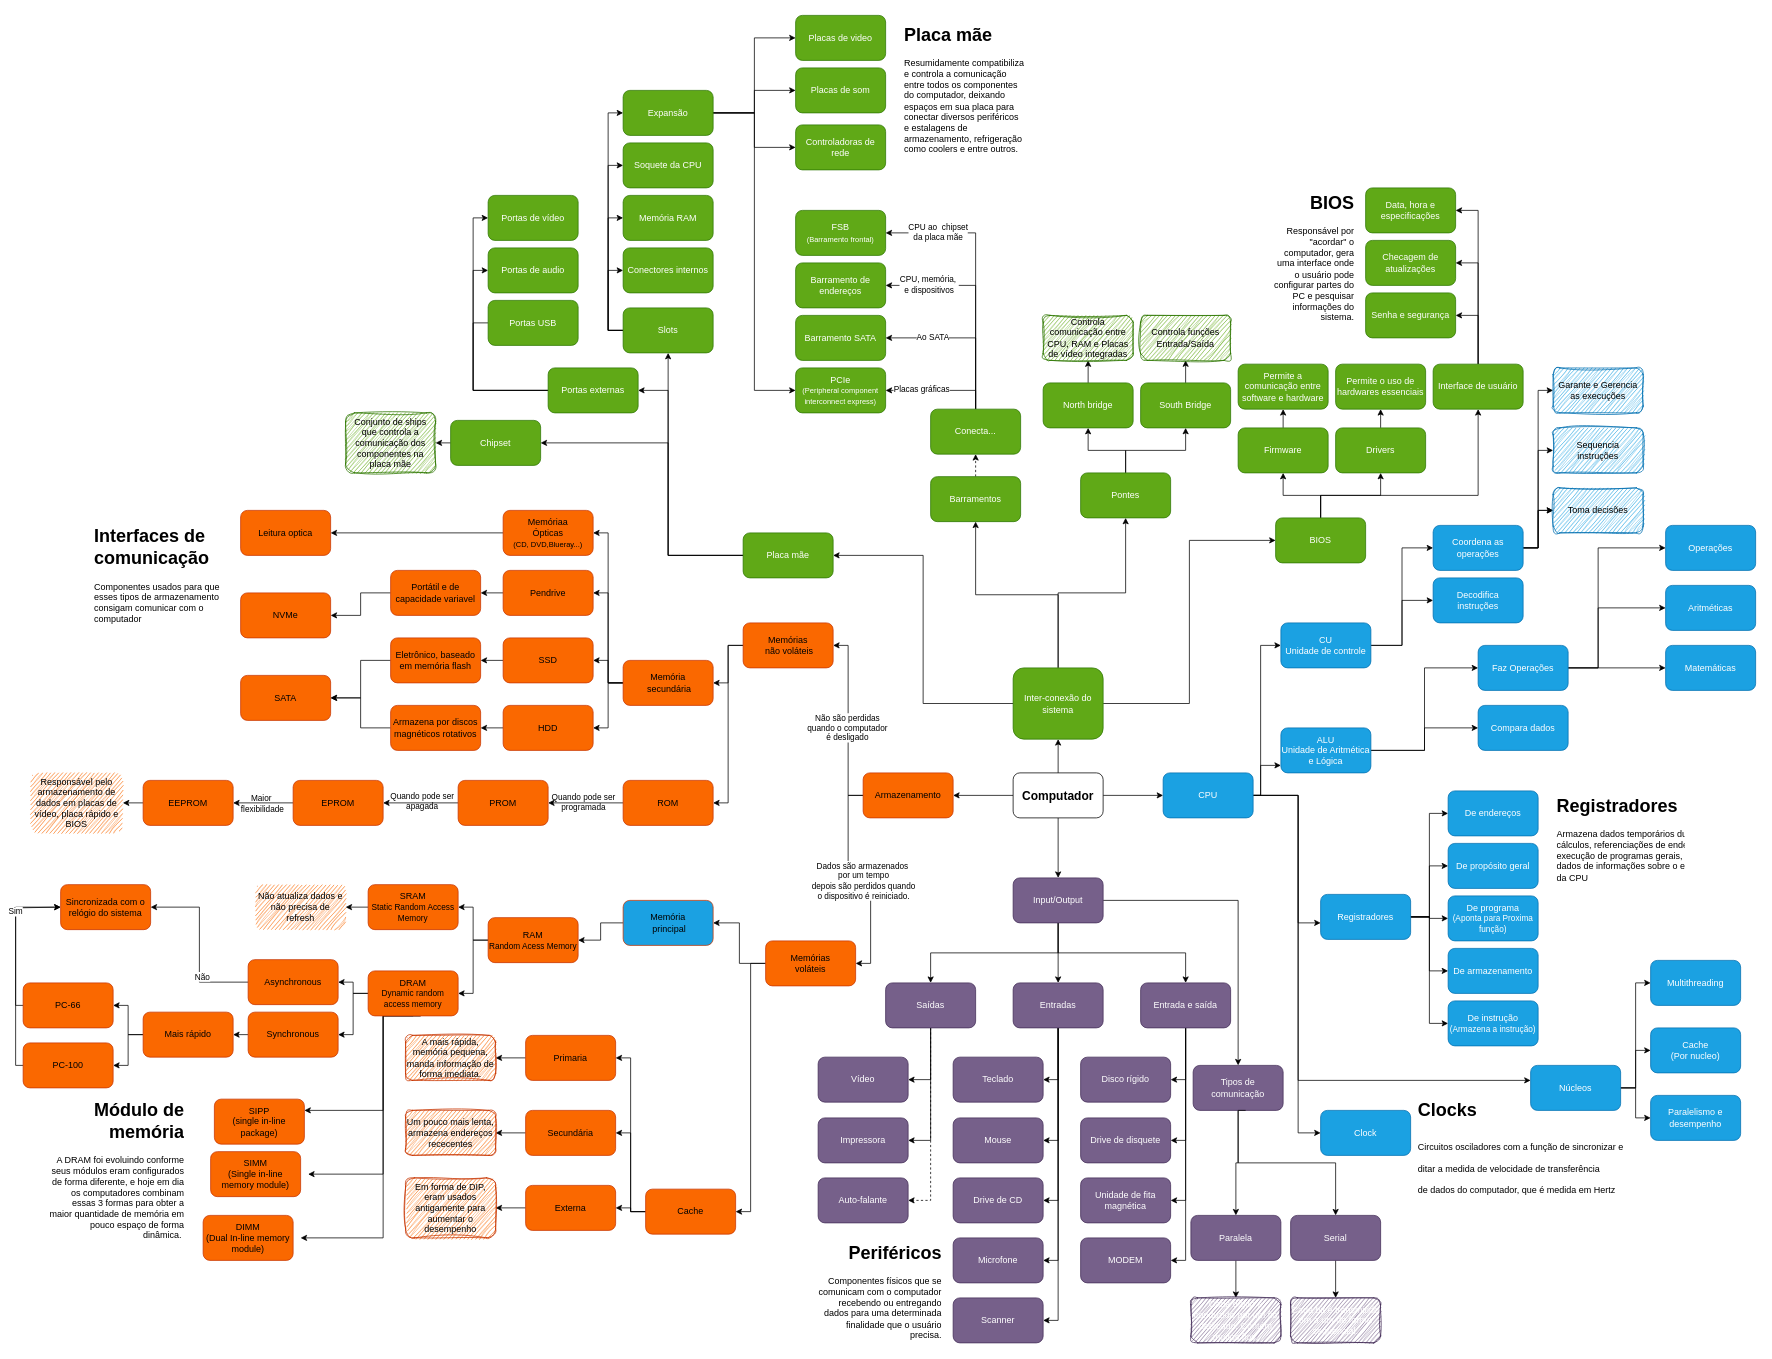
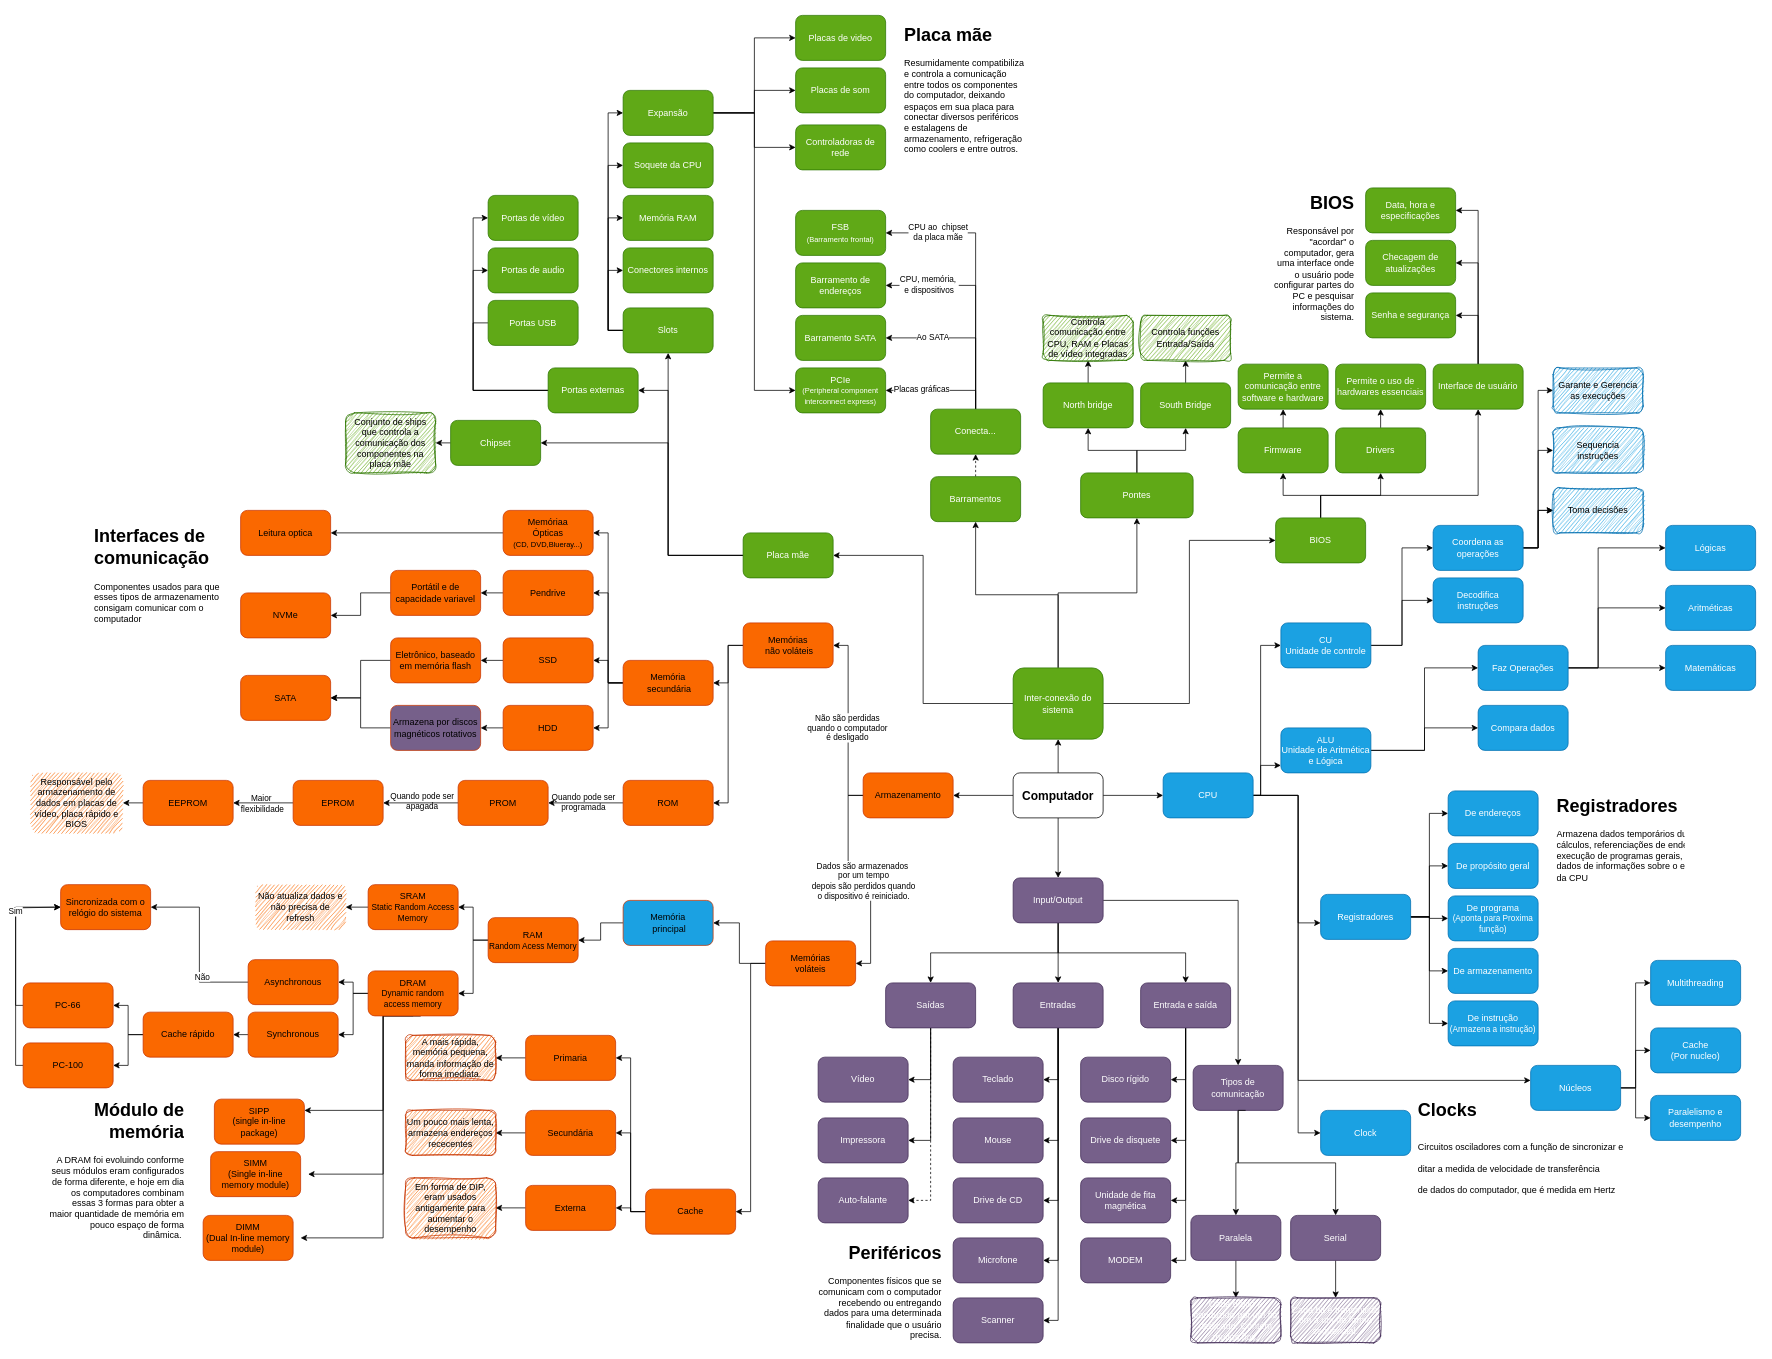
- <mxCell id="206" value="Pontes" style="whiteSpace=wrap;html=1;rounded=1;fillColor=#60a917;fontColor=#ffffff;strokeColor=#2D7600;" vertex="1" parent="1"><mxGeometry x="1440" y="630" width="120" height="60" as="geometry" /></mxCell>
+ <mxCell id="206" value="Pontes" style="whiteSpace=wrap;html=1;rounded=1;fillColor=#60a917;fontColor=#ffffff;strokeColor=#2D7600;" vertex="1" parent="1"><mxGeometry x="1440" y="630" width="150" height="60" as="geometry" /></mxCell>
- <mxCell id="61" value="Operações" style="whiteSpace=wrap;html=1;fillColor=#1ba1e2;strokeColor=#006EAF;fontColor=#ffffff;rounded=1;" vertex="1" parent="1"><mxGeometry x="2220" y="700" width="120" height="60" as="geometry" /></mxCell>
+ <mxCell id="61" value="Lógicas" style="whiteSpace=wrap;html=1;fillColor=#1ba1e2;strokeColor=#006EAF;fontColor=#ffffff;rounded=1;" vertex="1" parent="1"><mxGeometry x="2220" y="700" width="120" height="60" as="geometry" /></mxCell>
- <mxCell id="125" value="Armazena por discos magnéticos rotativos" style="whiteSpace=wrap;html=1;rounded=1;fillColor=#fa6800;fontColor=#000000;strokeColor=#C73500;" vertex="1" parent="1"><mxGeometry x="520" y="940" width="120" height="60" as="geometry" /></mxCell>
+ <mxCell id="125" value="Armazena por discos magnéticos rotativos" style="whiteSpace=wrap;html=1;rounded=1;fillColor=#76608a;fontColor=#000000;strokeColor=#C73500;" vertex="1" parent="1"><mxGeometry x="520" y="940" width="120" height="60" as="geometry" /></mxCell>
- <mxCell id="142" value="Mais rápido" style="whiteSpace=wrap;html=1;rounded=1;fillColor=#fa6800;fontColor=#000000;strokeColor=#C73500;" vertex="1" parent="1"><mxGeometry x="190" y="1349" width="120" height="60" as="geometry" /></mxCell>
+ <mxCell id="142" value="Cache rápido" style="whiteSpace=wrap;html=1;rounded=1;fillColor=#fa6800;fontColor=#000000;strokeColor=#C73500;" vertex="1" parent="1"><mxGeometry x="190" y="1349" width="120" height="60" as="geometry" /></mxCell>
